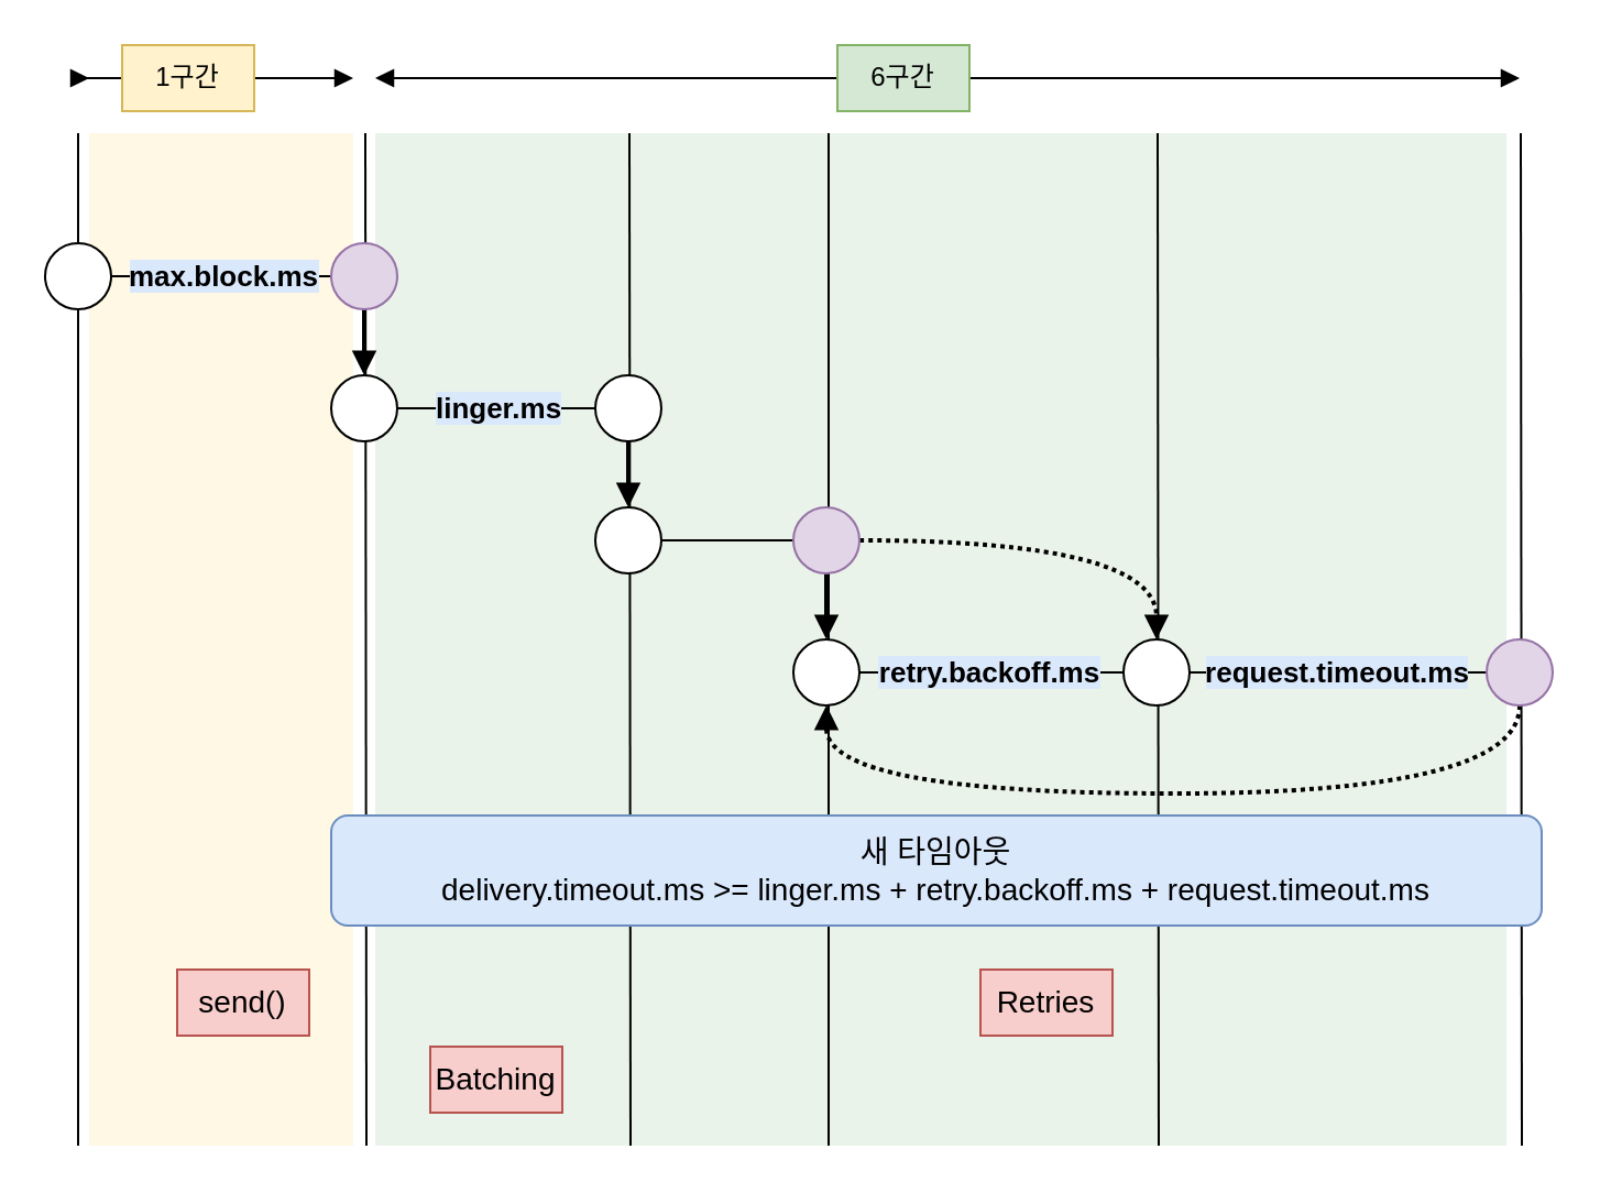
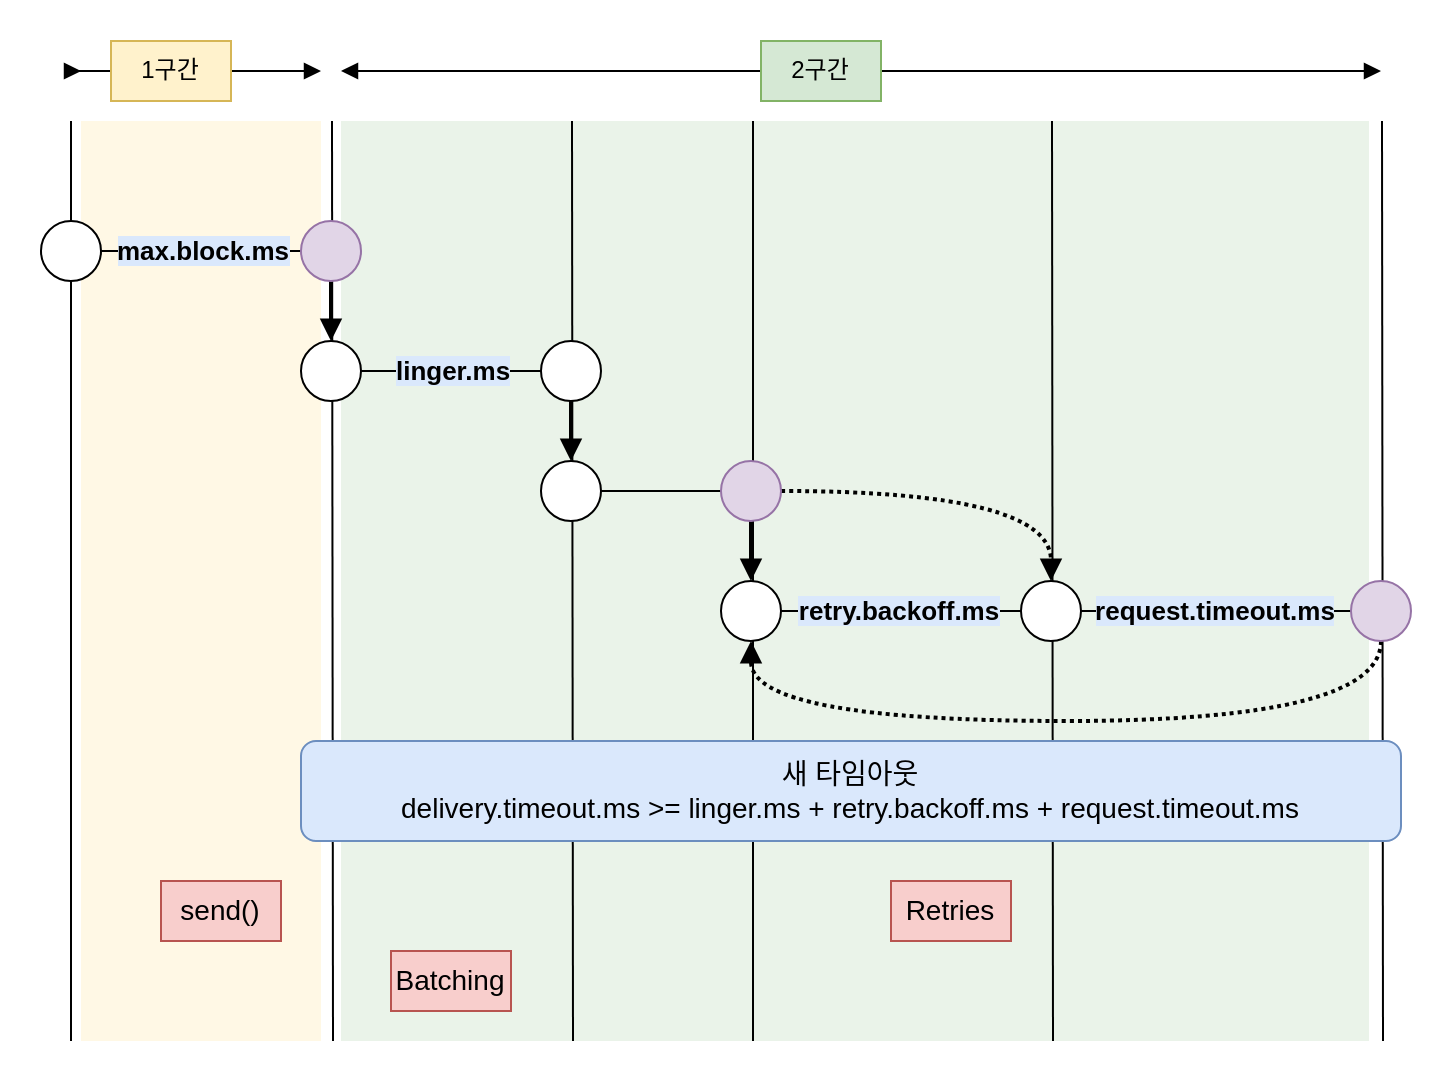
- <mxCell id="41" value="6구간" style="text;html=1;strokeColor=#82b366;fillColor=#d5e8d4;align=center;verticalAlign=middle;whiteSpace=wrap;rounded=0;" vertex="1" parent="1"><mxGeometry x="380" y="20" width="60" height="30" as="geometry" /></mxCell>
+ <mxCell id="41" value="2구간" style="text;html=1;strokeColor=#82b366;fillColor=#d5e8d4;align=center;verticalAlign=middle;whiteSpace=wrap;rounded=0;" vertex="1" parent="1"><mxGeometry x="380" y="20" width="60" height="30" as="geometry" /></mxCell>
